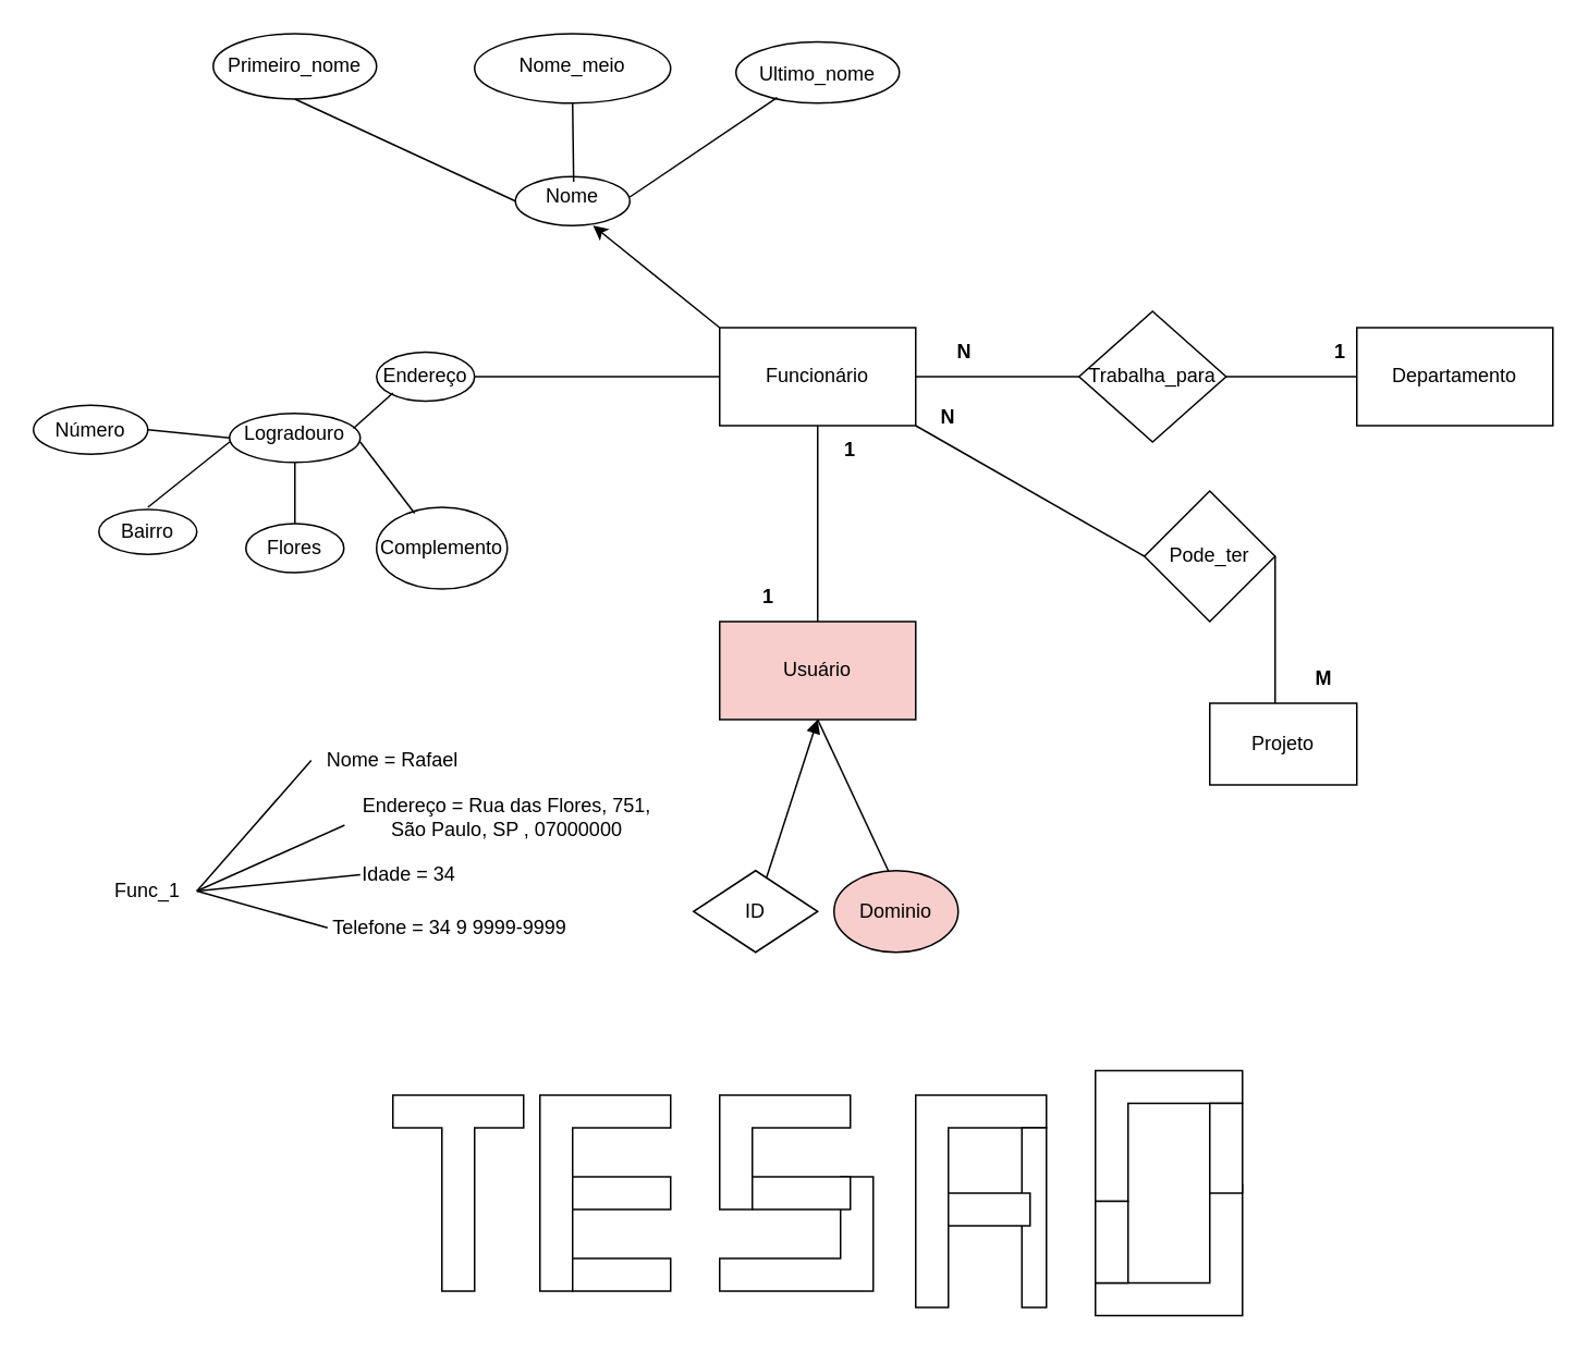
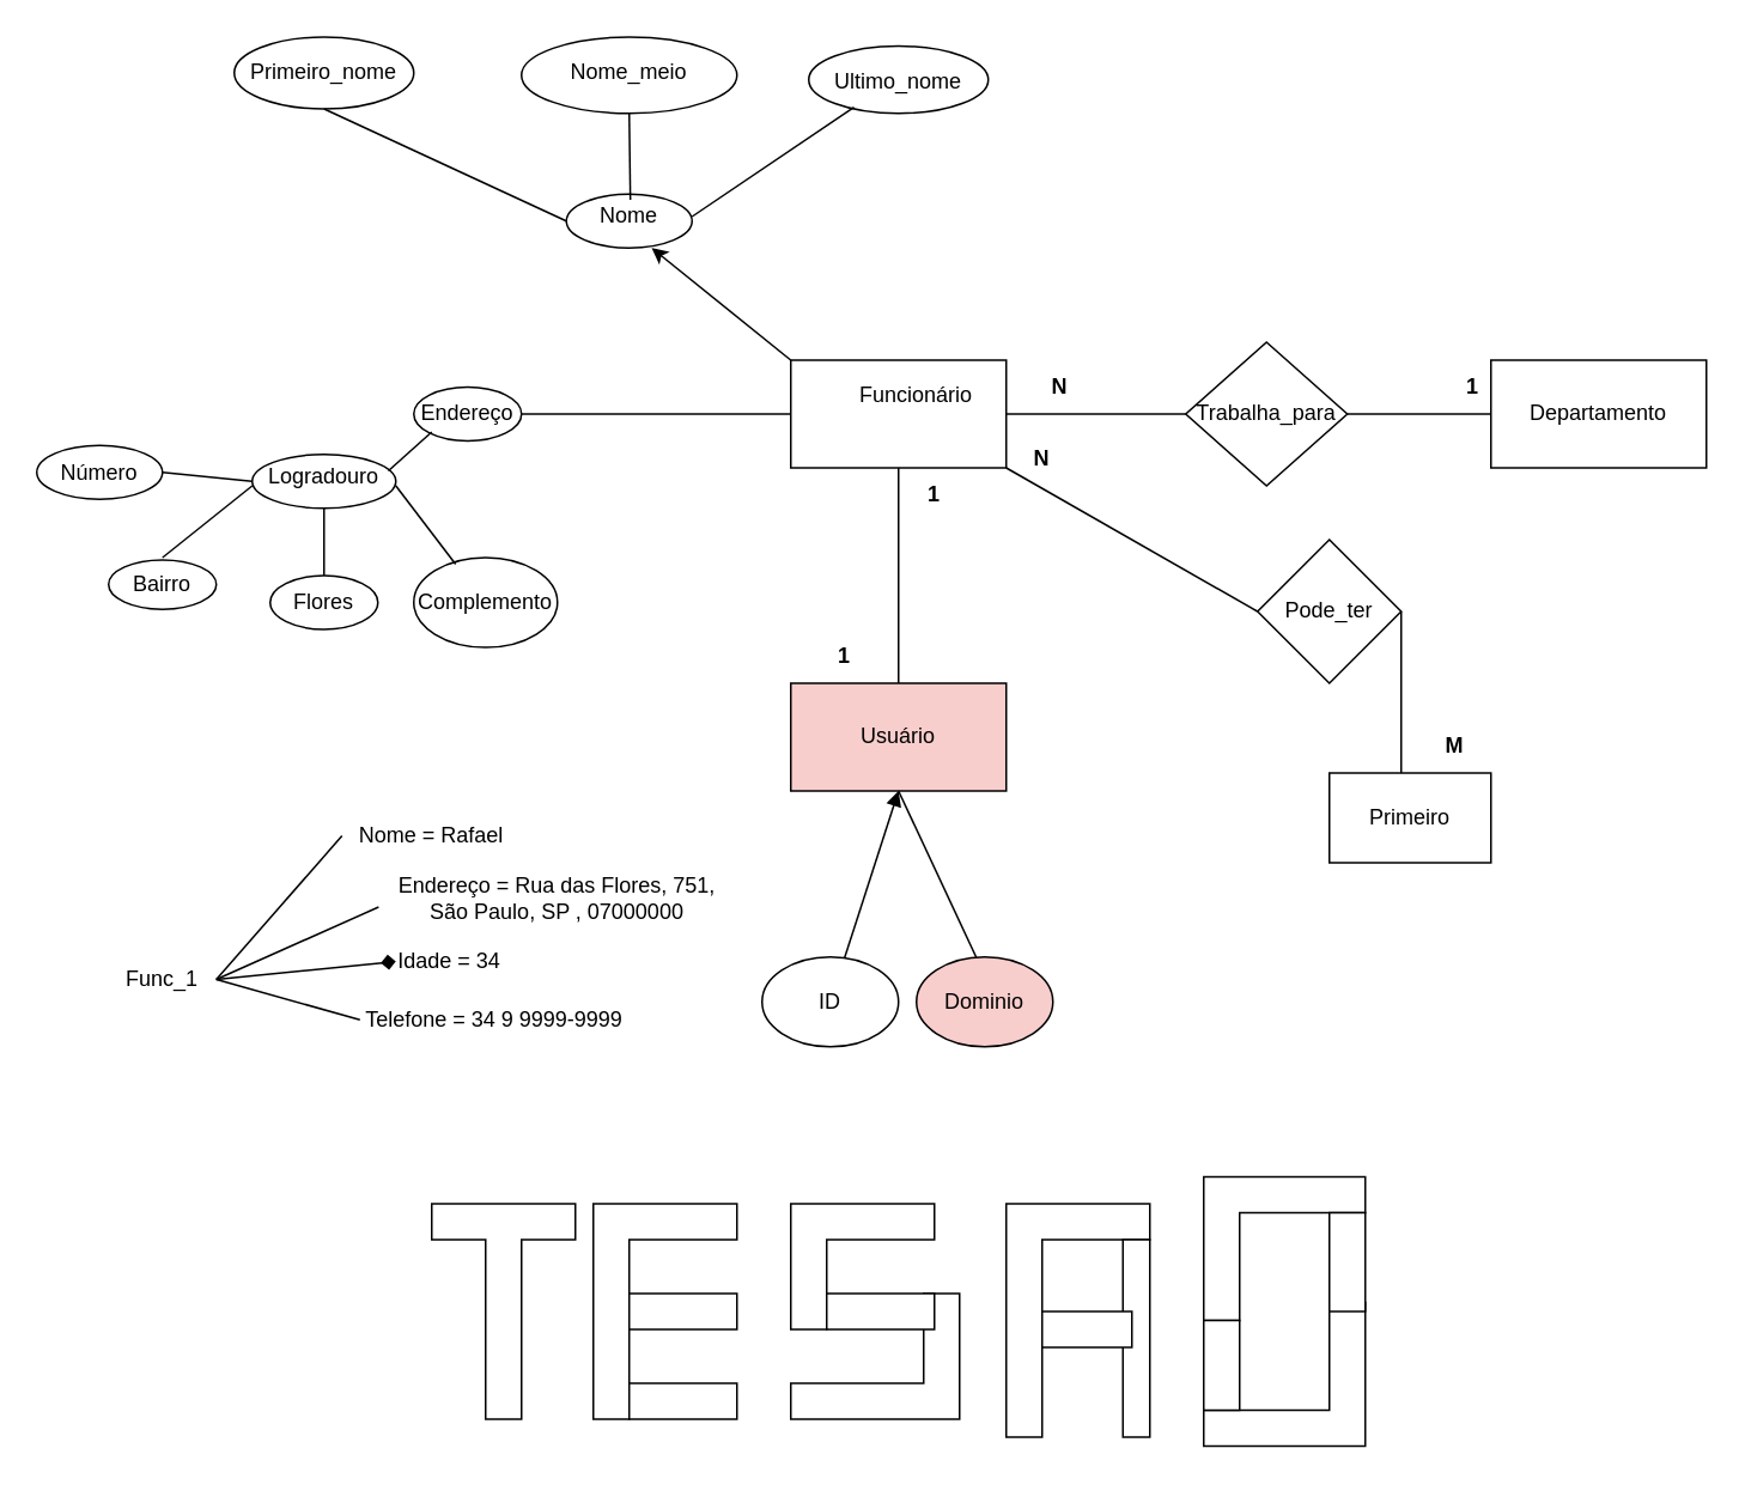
- <mxCell id="3" value="Funcionário" style="text;html=1;align=center;verticalAlign=middle;whiteSpace=wrap;rounded=0;" vertex="1" parent="1"><mxGeometry x="470" y="215" width="60" height="30" as="geometry" /></mxCell>
+ <mxCell id="3" value="Funcionário" style="text;html=1;align=center;verticalAlign=middle;whiteSpace=wrap;rounded=0;" vertex="1" parent="1"><mxGeometry x="480" y="205" width="60" height="30" as="geometry" /></mxCell>
- <mxCell id="61" value="Projeto" style="rounded=0;whiteSpace=wrap;html=1;" vertex="1" parent="1"><mxGeometry x="740" y="430" width="90" height="50" as="geometry" /></mxCell>
+ <mxCell id="61" value="Primeiro" style="rounded=0;whiteSpace=wrap;html=1;" vertex="1" parent="1"><mxGeometry x="740" y="430" width="90" height="50" as="geometry" /></mxCell>
- <mxCell id="36" value="" style="endArrow=none;html=1;exitX=1;exitY=0.5;exitDx=0;exitDy=0;entryX=0;entryY=0.5;entryDx=0;entryDy=0;" edge="1" parent="1" source="33" target="39"><mxGeometry width="50" height="50" relative="1" as="geometry"><mxPoint x="120" y="560" as="sourcePoint" /><mxPoint x="210" y="530" as="targetPoint" /></mxGeometry></mxCell>
+ <mxCell id="36" value="" style="endArrow=diamond;html=1;exitX=1;exitY=0.5;exitDx=0;exitDy=0;entryX=0;entryY=0.5;entryDx=0;entryDy=0;" edge="1" parent="1" source="33" target="39"><mxGeometry width="50" height="50" relative="1" as="geometry"><mxPoint x="120" y="560" as="sourcePoint" /><mxPoint x="210" y="530" as="targetPoint" /></mxGeometry></mxCell>
- <mxCell id="52" value="ID" style="rhombus;whiteSpace=wrap;html=1;" vertex="1" parent="1"><mxGeometry x="424" y="532.5" width="76" height="50" as="geometry" /></mxCell>
+ <mxCell id="52" value="ID" style="ellipse;whiteSpace=wrap;html=1;" vertex="1" parent="1"><mxGeometry x="424" y="532.5" width="76" height="50" as="geometry" /></mxCell>
